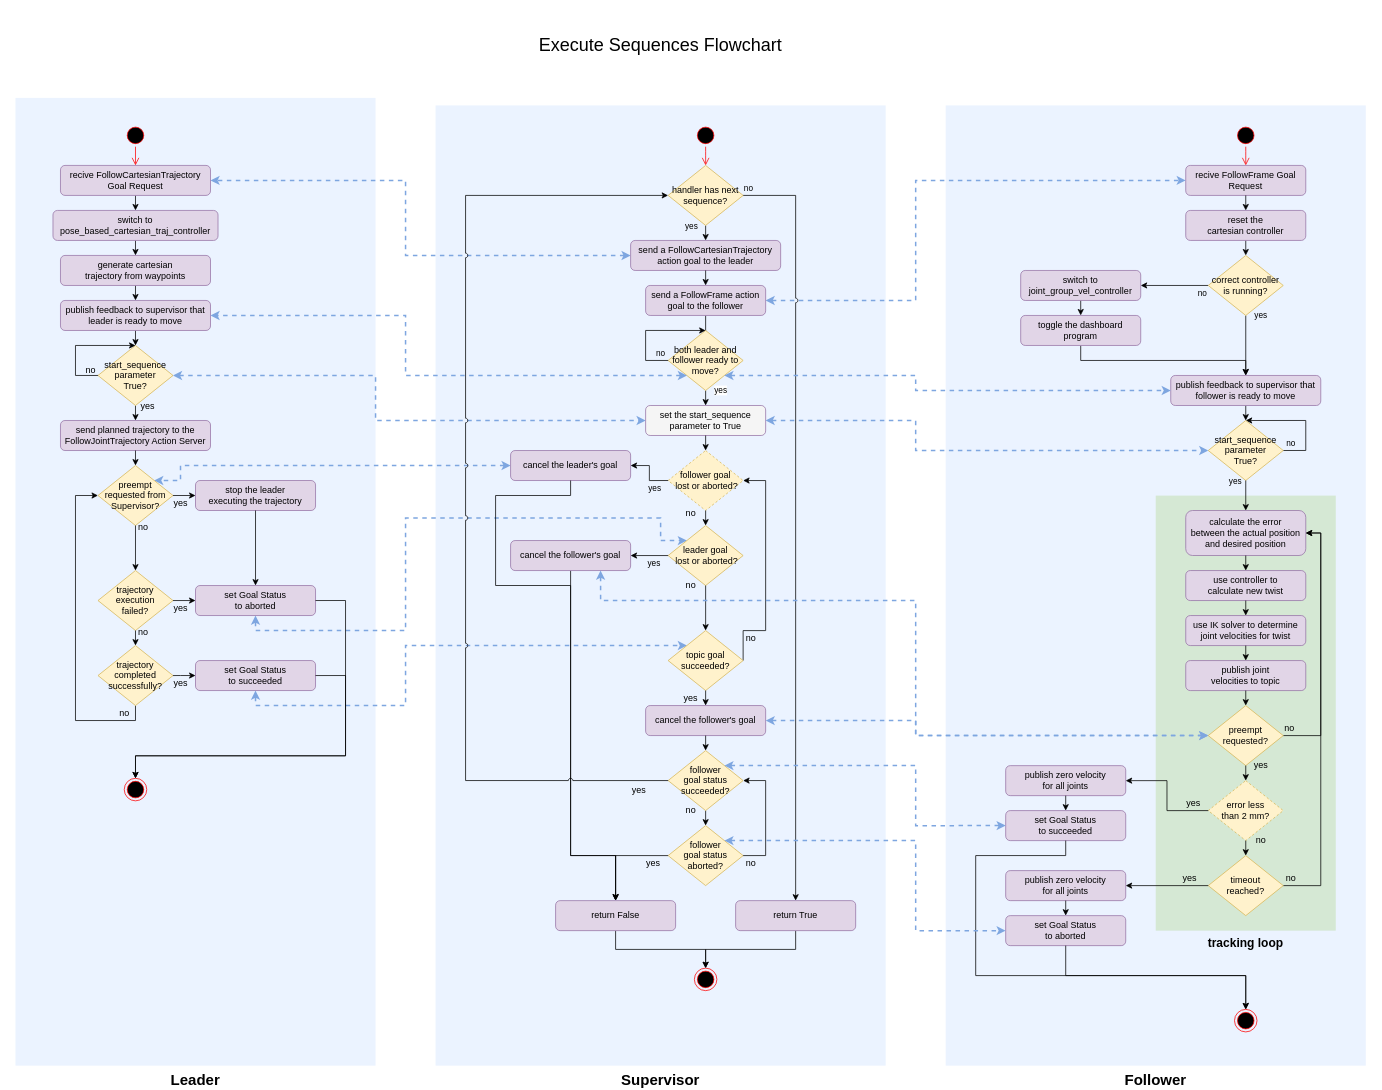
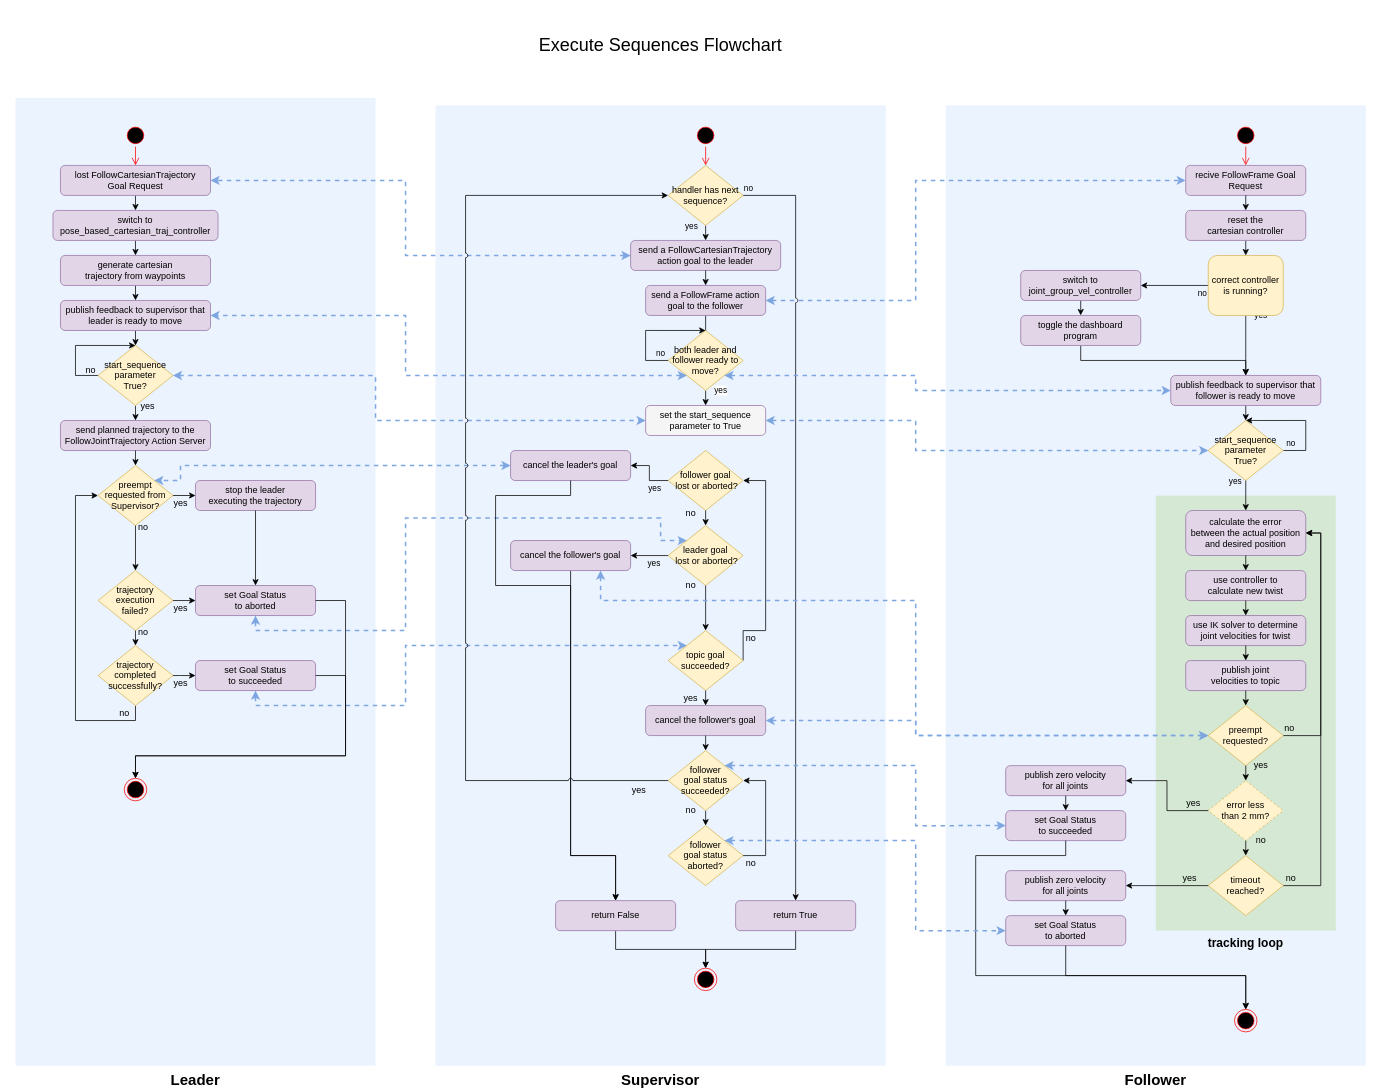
- <mxCell id="14" value="recive FollowCartesianTrajectory&lt;br&gt;Goal Request" style="rounded=1;whiteSpace=wrap;html=1;glass=0;shadow=0;sketch=0;fillColor=#e1d5e7;strokeColor=#9673a6;" parent="1" vertex="1"><mxGeometry x="80" y="220" width="200" height="40" as="geometry" /></mxCell>
+ <mxCell id="14" value="lost FollowCartesianTrajectory&lt;br&gt;Goal Request" style="rounded=1;whiteSpace=wrap;html=1;glass=0;shadow=0;sketch=0;fillColor=#e1d5e7;strokeColor=#9673a6;" parent="1" vertex="1"><mxGeometry x="80" y="220" width="200" height="40" as="geometry" /></mxCell>
- <mxCell id="135" value="correct controller is running?" style="rhombus;whiteSpace=wrap;html=1;fontSize=12;fillColor=#fff2cc;strokeColor=#d6b656;" vertex="1" parent="1"><mxGeometry x="1610" y="340.03" width="100" height="80" as="geometry" /></mxCell>
+ <mxCell id="135" value="correct controller is running?" style="whiteSpace=wrap;html=1;fontSize=12;fillColor=#fff2cc;strokeColor=#d6b656;rounded=1;" vertex="1" parent="1"><mxGeometry x="1610" y="340.03" width="100" height="80" as="geometry" /></mxCell>
- <mxCell id="49" style="edgeStyle=orthogonalEdgeStyle;rounded=0;jumpStyle=arc;orthogonalLoop=1;jettySize=auto;html=1;exitX=0.5;exitY=1;exitDx=0;exitDy=0;entryX=0.5;entryY=0;entryDx=0;entryDy=0;labelBackgroundColor=none;fontSize=12;endArrow=classic;endFill=1;strokeColor=#000000;strokeWidth=1;" parent="1" source="47" target="48" edge="1"><mxGeometry x="840" y="200" as="geometry" /></mxCell>
- <mxCell id="48" value="follower goal&lt;br&gt;&amp;nbsp;lost or aborted?" style="rhombus;whiteSpace=wrap;html=1;fontSize=12;fillColor=#fff2cc;strokeColor=#d6b656;dashed=1;" parent="1" vertex="1"><mxGeometry x="890" y="600.06" width="100" height="80" as="geometry" /></mxCell>
+ <mxCell id="48" value="follower goal&lt;br&gt;&amp;nbsp;lost or aborted?" style="rhombus;whiteSpace=wrap;html=1;fontSize=12;fillColor=#fff2cc;strokeColor=#d6b656;" parent="1" vertex="1"><mxGeometry x="890" y="600.06" width="100" height="80" as="geometry" /></mxCell>
- <mxCell id="72" value="yes" style="edgeStyle=orthogonalEdgeStyle;rounded=0;orthogonalLoop=1;jettySize=auto;html=1;exitX=0;exitY=0.5;exitDx=0;exitDy=0;entryX=0.5;entryY=0;entryDx=0;entryDy=0;fontSize=12;labelBackgroundColor=none;" parent="1" source="57" target="71" edge="1"><mxGeometry as="geometry"><mxPoint x="15" y="-20" as="offset" /></mxGeometry></mxCell>
